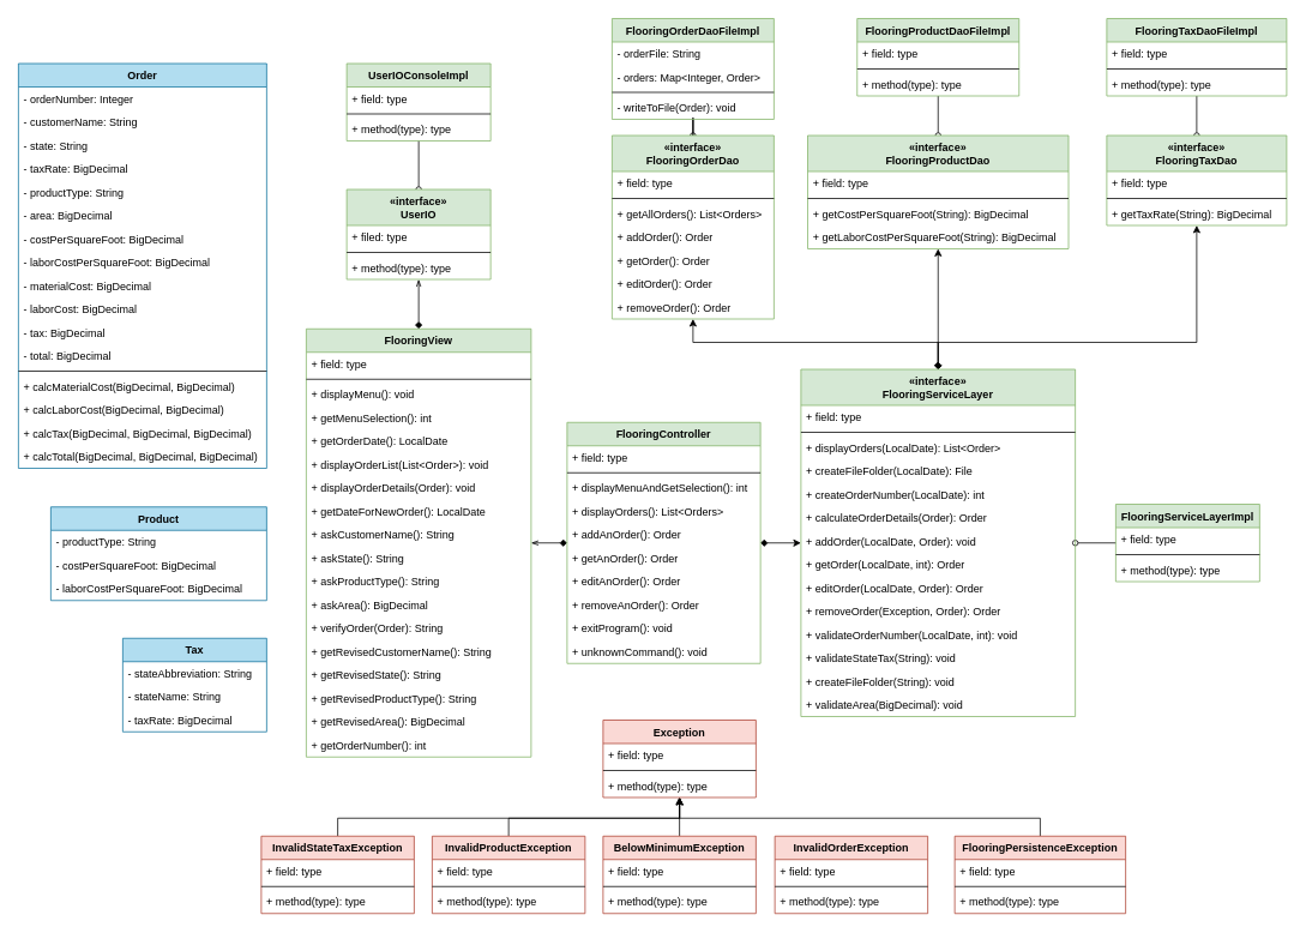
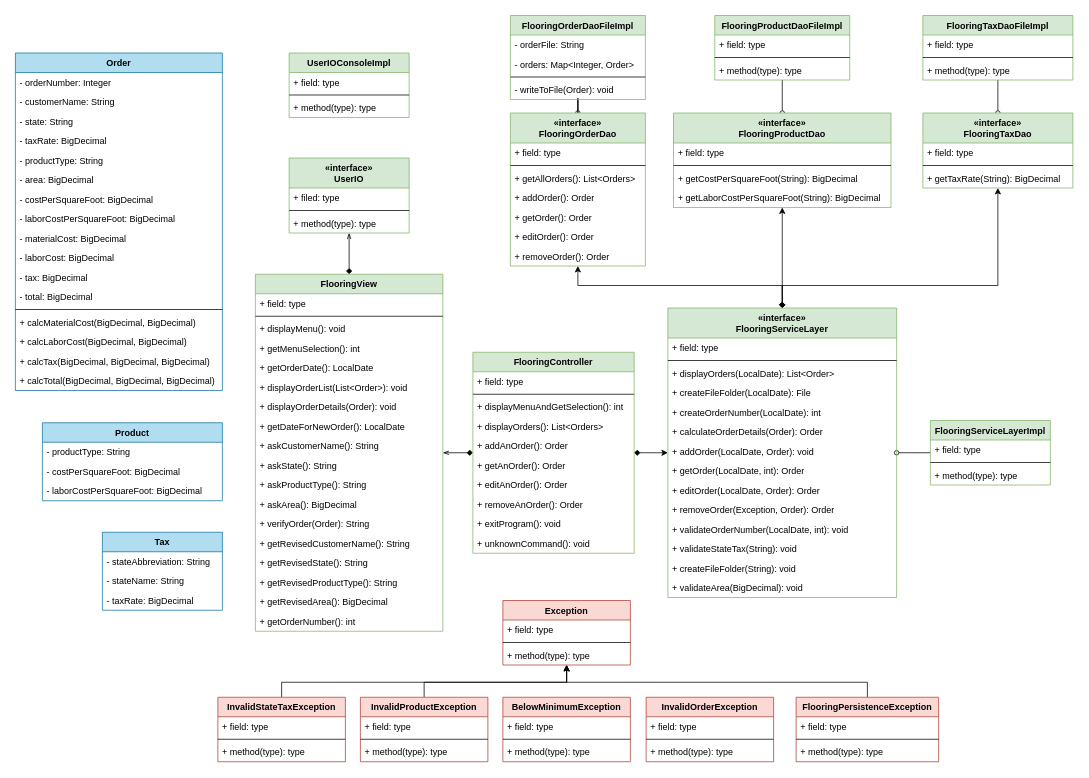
- <mxCell id="10" style="edgeStyle=orthogonalEdgeStyle;rounded=0;orthogonalLoop=1;jettySize=auto;html=1;endArrow=oval;endFill=0;" parent="1" source="36" target="40" edge="1"><mxGeometry relative="1" as="geometry" /></mxCell>
- <mxCell id="13" style="edgeStyle=orthogonalEdgeStyle;rounded=0;orthogonalLoop=1;jettySize=auto;html=1;" edge="1" parent="1" source="104" target="124"><mxGeometry relative="1" as="geometry" /></mxCell>
